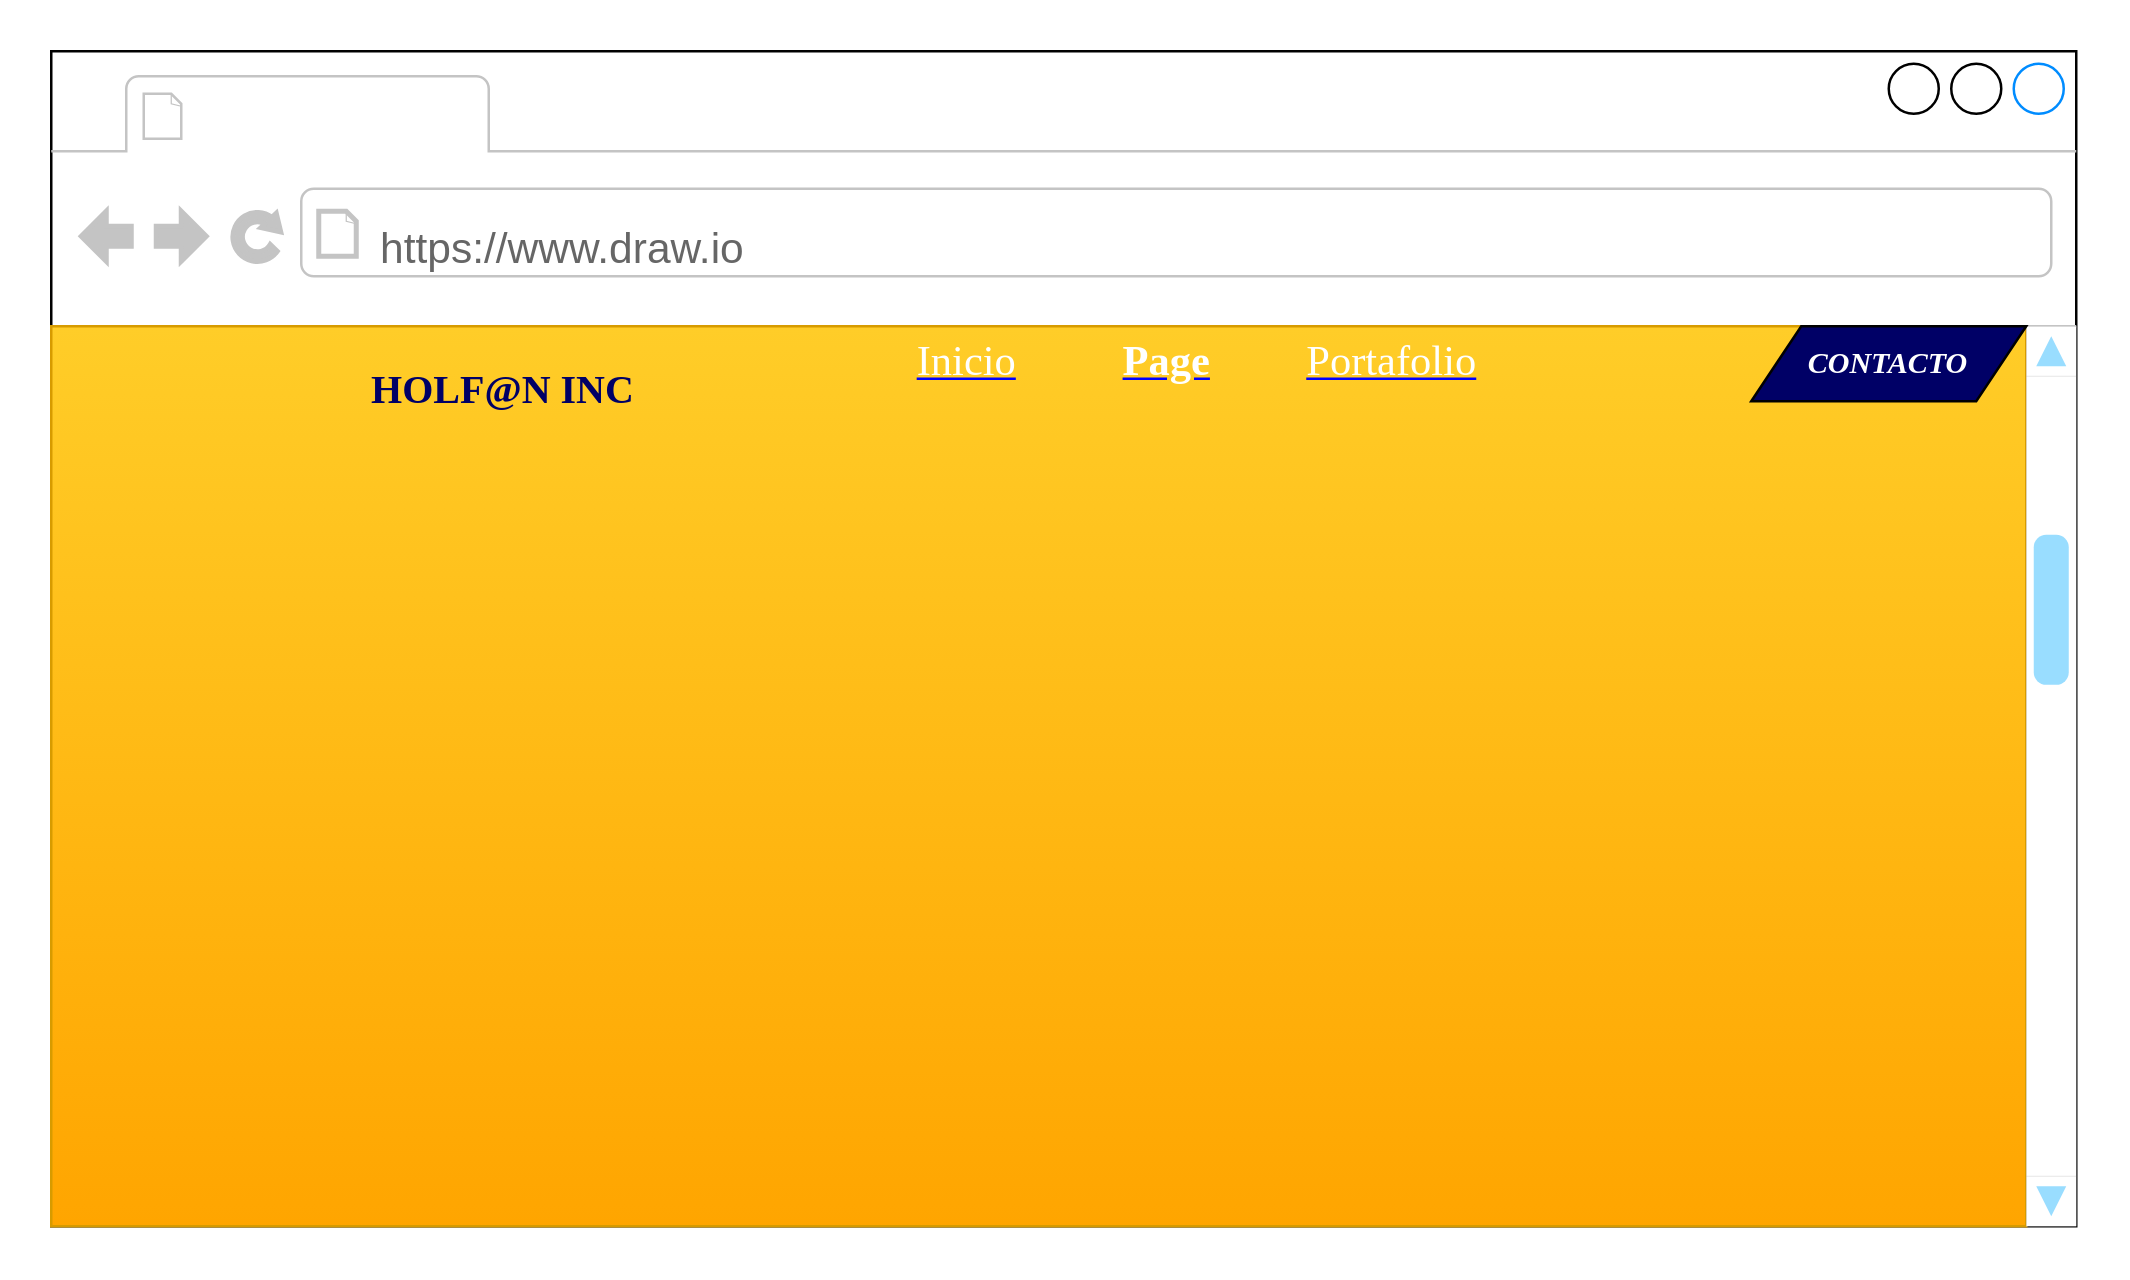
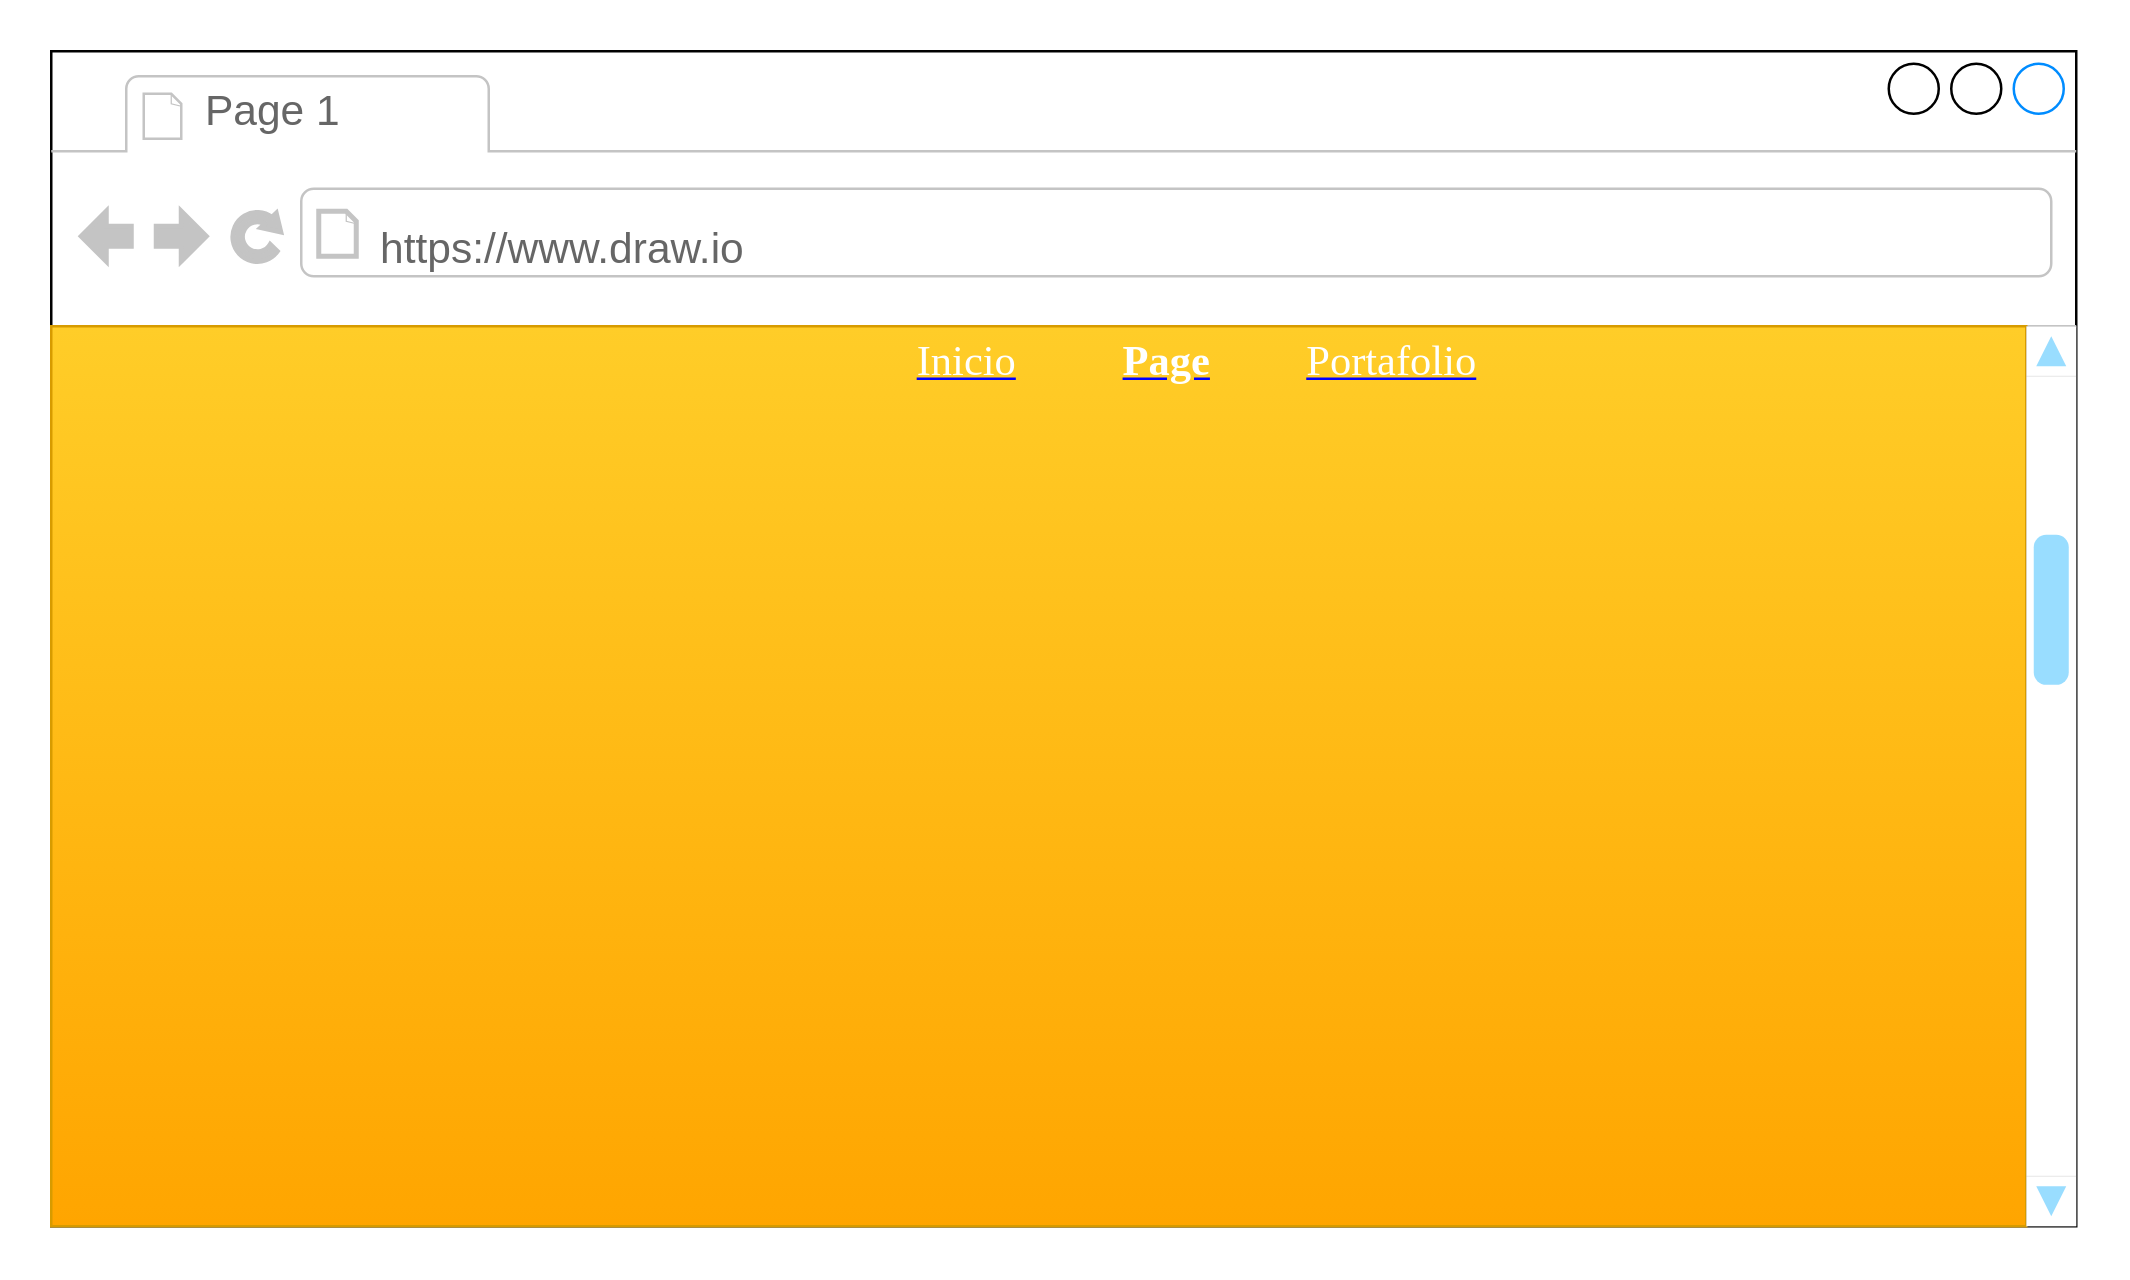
+ <mxCell id="4" value="Page 1" style="strokeWidth=1;shadow=0;dashed=0;align=center;html=1;shape=mxgraph.mockup.containers.anchor;fontSize=17;fontColor=#666666;align=left;whiteSpace=wrap;" vertex="1" parent="2"><mxGeometry x="60" y="12" width="110" height="26" as="geometry" /></mxCell>
- <mxCell id="7" value="&lt;b&gt;&lt;font color=&quot;#ffffff&quot; face=&quot;Verdana&quot;&gt;&lt;i&gt;CONTACTO&lt;/i&gt;&lt;/font&gt;&lt;/b&gt;" style="shape=parallelogram;perimeter=parallelogramPerimeter;whiteSpace=wrap;html=1;fixedSize=1;fillColor=#000066;" vertex="1" parent="2"><mxGeometry x="680" y="110" width="110" height="30" as="geometry" /></mxCell>
- <mxCell id="8" value="&lt;font color=&quot;#000066&quot; size=&quot;1&quot; face=&quot;Garamond&quot; style=&quot;&quot;&gt;&lt;span style=&quot;font-size: 16px;&quot;&gt;HOLF@N INC&lt;/span&gt;&lt;/font&gt;" style="text;html=1;strokeColor=none;fillColor=none;align=center;verticalAlign=middle;whiteSpace=wrap;rounded=0;fontFamily=Verdana;fontStyle=1" vertex="1" parent="2"><mxGeometry x="121" y="120" width="120" height="30" as="geometry" /></mxCell>
